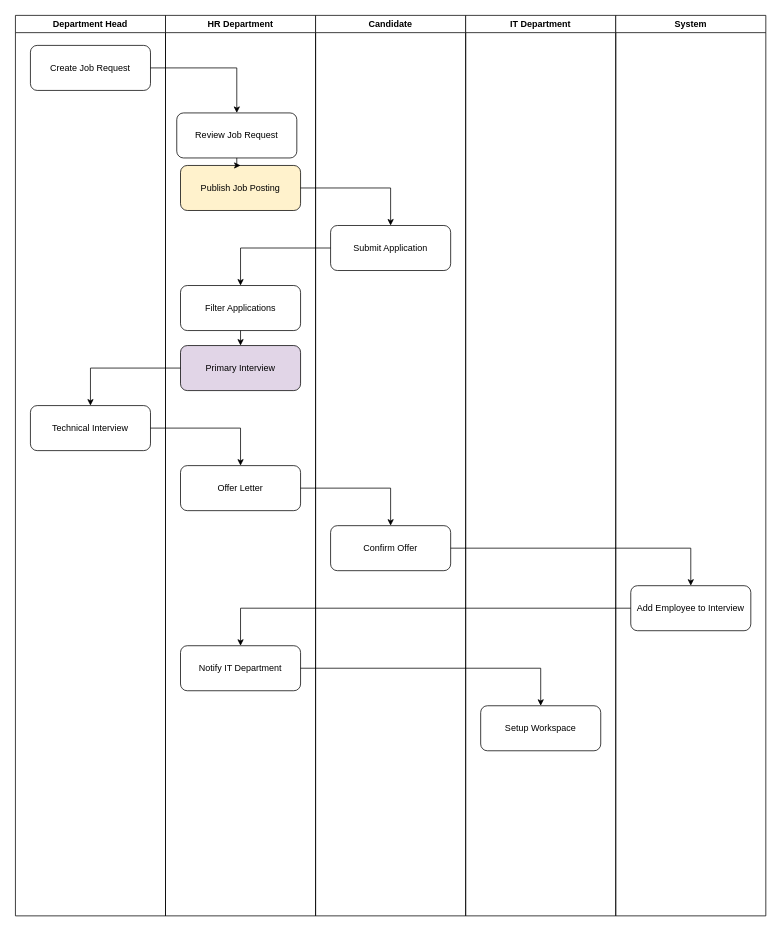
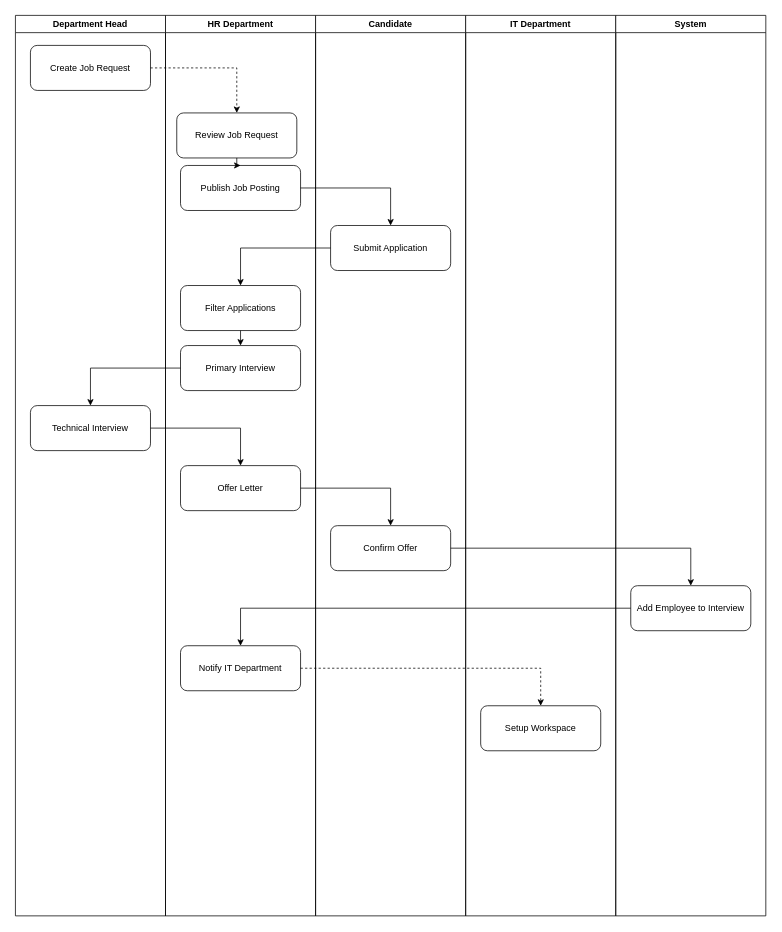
- <mxCell id="19" style="edgeStyle=orthogonalEdgeStyle;rounded=0;html=1;" edge="1" source="7" target="8" parent="1"><mxGeometry relative="1" as="geometry" /></mxCell>
+ <mxCell id="19" style="edgeStyle=orthogonalEdgeStyle;rounded=0;html=1;dashed=1;" edge="1" source="7" target="8" parent="1"><mxGeometry relative="1" as="geometry" /></mxCell>
- <mxCell id="9" value="Publish Job Posting" style="rounded=1;whiteSpace=wrap;html=1;fillColor=#fff2cc;" vertex="1" parent="3"><mxGeometry x="20" y="200" width="160" height="60" as="geometry" /></mxCell>
+ <mxCell id="9" value="Publish Job Posting" style="rounded=1;whiteSpace=wrap;html=1;" vertex="1" parent="3"><mxGeometry x="20" y="200" width="160" height="60" as="geometry" /></mxCell>
- <mxCell id="12" value="Primary Interview" style="rounded=1;whiteSpace=wrap;html=1;fillColor=#e1d5e7;" vertex="1" parent="3"><mxGeometry x="20" y="440" width="160" height="60" as="geometry" /></mxCell>
+ <mxCell id="12" value="Primary Interview" style="rounded=1;whiteSpace=wrap;html=1;" vertex="1" parent="3"><mxGeometry x="20" y="440" width="160" height="60" as="geometry" /></mxCell>
- <mxCell id="29" style="edgeStyle=orthogonalEdgeStyle;rounded=0;html=1;" edge="1" source="17" target="18" parent="1"><mxGeometry relative="1" as="geometry" /></mxCell>
+ <mxCell id="29" style="edgeStyle=orthogonalEdgeStyle;rounded=0;html=1;dashed=1;" edge="1" source="17" target="18" parent="1"><mxGeometry relative="1" as="geometry" /></mxCell>
